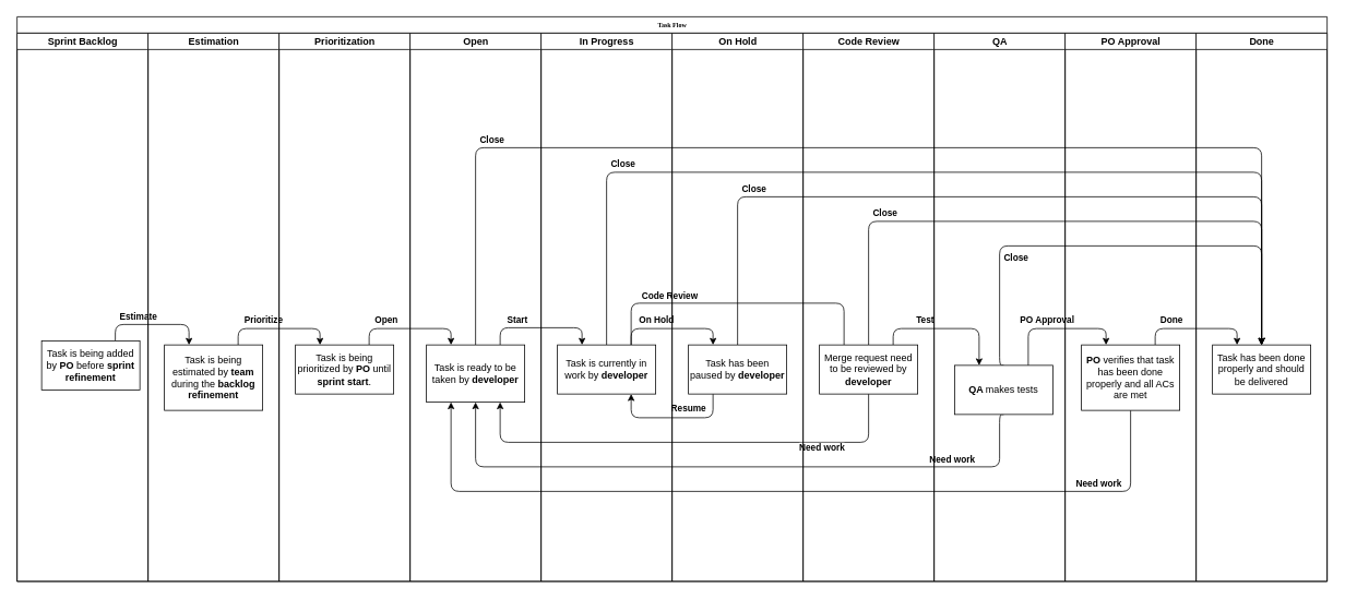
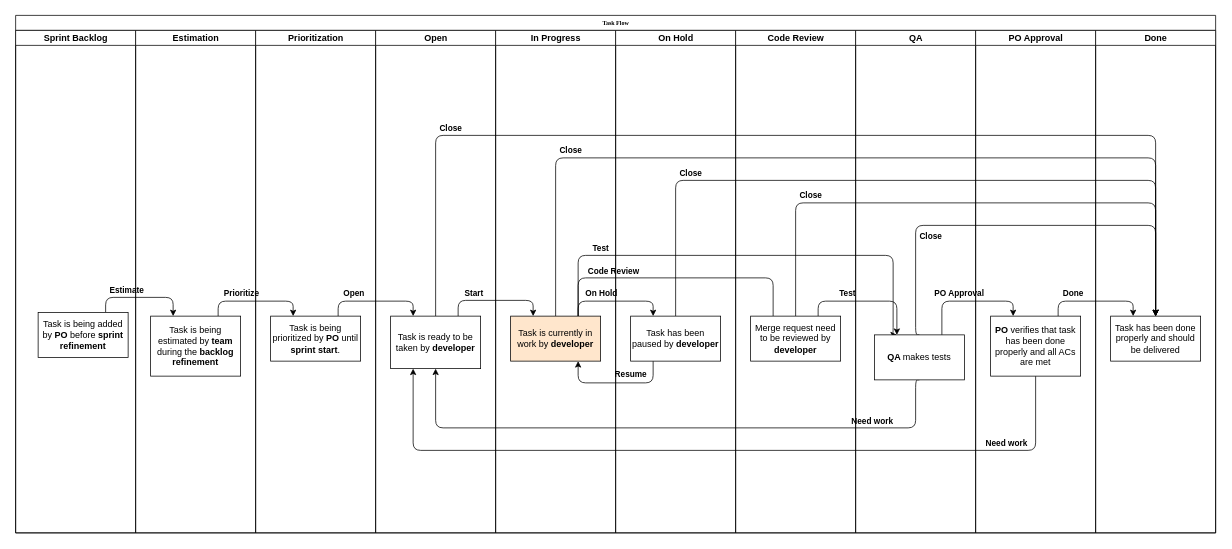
+ <mxCell id="29" style="edgeStyle=orthogonalEdgeStyle;rounded=1;orthogonalLoop=1;jettySize=auto;html=1;exitX=0.75;exitY=0;exitDx=0;exitDy=0;entryX=0.25;entryY=0;entryDx=0;entryDy=0;" parent="2" source="50" target="56" edge="1"><mxGeometry relative="1" as="geometry"><Array as="points"><mxPoint x="750" y="320" /><mxPoint x="1170" y="320" /></Array></mxGeometry></mxCell>
+ <mxCell id="30" value="Test" style="edgeLabel;html=1;align=center;verticalAlign=middle;resizable=0;points=[];fontStyle=1" parent="29" vertex="1" connectable="0"><mxGeometry x="-0.384" y="-2" relative="1" as="geometry"><mxPoint x="-77.88" y="-12" as="offset" /></mxGeometry></mxCell>
- <mxCell id="50" value="Task is currently in work by &lt;b&gt;developer&lt;/b&gt;" style="whiteSpace=wrap;html=1;" parent="49" vertex="1"><mxGeometry x="20" y="381" width="120" height="60" as="geometry" /></mxCell>
+ <mxCell id="50" value="Task is currently in work by &lt;b&gt;developer&lt;/b&gt;" style="whiteSpace=wrap;html=1;fillColor=#ffe6cc;" parent="49" vertex="1"><mxGeometry x="20" y="381" width="120" height="60" as="geometry" /></mxCell>
- <mxCell id="3" style="edgeStyle=orthogonalEdgeStyle;orthogonalLoop=1;jettySize=auto;html=1;exitX=0.5;exitY=1;exitDx=0;exitDy=0;entryX=0.75;entryY=1;entryDx=0;entryDy=0;" parent="2" source="54" target="48" edge="1"><mxGeometry relative="1" as="geometry"><Array as="points"><mxPoint x="1040" y="520" /><mxPoint x="590" y="520" /></Array></mxGeometry></mxCell>
- <mxCell id="4" value="Need work" style="edgeLabel;html=1;align=center;verticalAlign=middle;resizable=0;points=[];fontStyle=1" parent="3" vertex="1" connectable="0"><mxGeometry x="-0.791" y="-17" relative="1" as="geometry"><mxPoint x="-40.12" y="7" as="offset" /></mxGeometry></mxCell>
